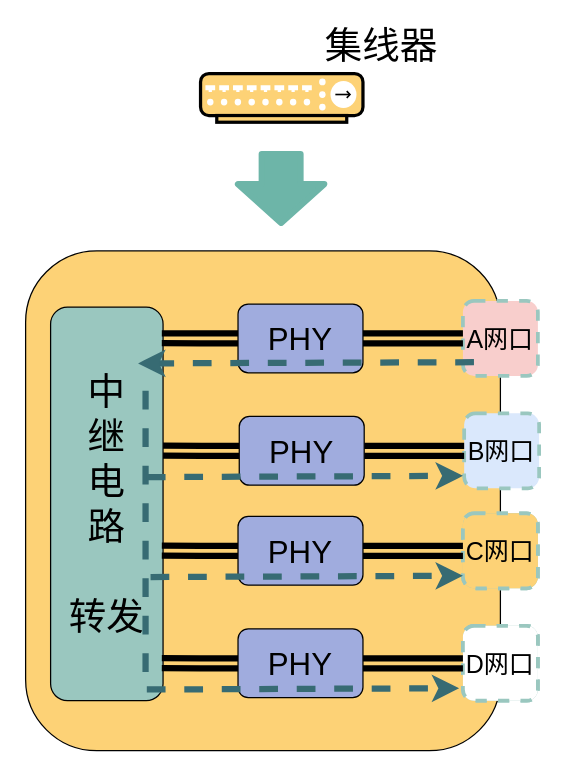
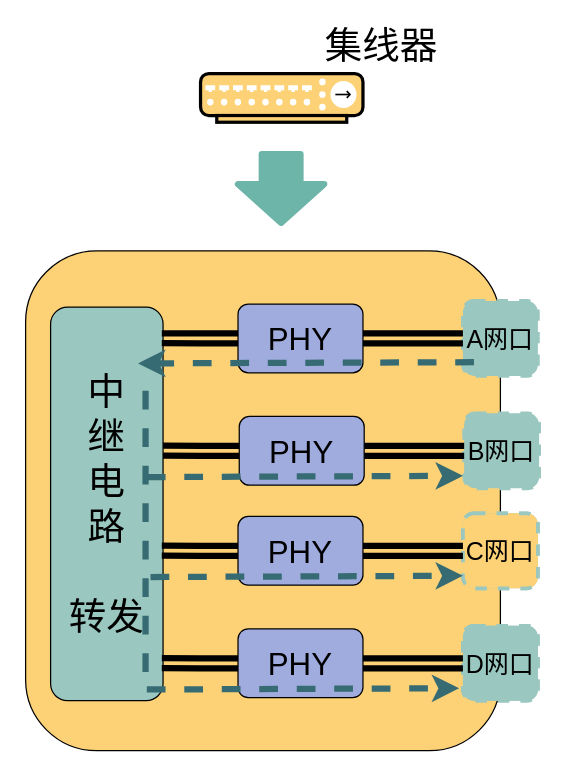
- <mxCell id="5" value="&lt;font style=&quot;font-size: 20px&quot;&gt;A网口&lt;/font&gt;" style="rounded=1;whiteSpace=wrap;html=1;fillColor=#f8cecc;strokeColor=#9AC7BF;dashed=1;strokeWidth=3;" vertex="1" parent="1"><mxGeometry x="370" y="240" width="60" height="60" as="geometry" /></mxCell>
+ <mxCell id="5" value="&lt;font style=&quot;font-size: 20px&quot;&gt;A网口&lt;/font&gt;" style="rounded=1;whiteSpace=wrap;html=1;fillColor=#9AC7BF;strokeColor=#9AC7BF;dashed=1;strokeWidth=3;" vertex="1" parent="1"><mxGeometry x="370" y="240" width="60" height="60" as="geometry" /></mxCell>
- <mxCell id="12" value="&lt;span style=&quot;font-size: 20px&quot;&gt;B网口&lt;/span&gt;" style="rounded=1;whiteSpace=wrap;html=1;fillColor=#dae8fc;strokeWidth=3;dashed=1;strokeColor=#9AC7BF;" vertex="1" parent="1"><mxGeometry x="370.99" y="330" width="60" height="60" as="geometry" /></mxCell>
+ <mxCell id="12" value="&lt;span style=&quot;font-size: 20px&quot;&gt;B网口&lt;/span&gt;" style="rounded=1;whiteSpace=wrap;html=1;fillColor=#9AC7BF;strokeWidth=3;dashed=1;strokeColor=#9AC7BF;" vertex="1" parent="1"><mxGeometry x="370.99" y="330" width="60" height="60" as="geometry" /></mxCell>
- <mxCell id="20" value="&lt;span style=&quot;font-size: 20px&quot;&gt;D网口&lt;/span&gt;" style="rounded=1;whiteSpace=wrap;html=1;fillColor=#ffffff;strokeColor=#9AC7BF;strokeWidth=3;dashed=1;" vertex="1" parent="1"><mxGeometry x="370" y="500" width="60" height="60" as="geometry" /></mxCell>
+ <mxCell id="20" value="&lt;span style=&quot;font-size: 20px&quot;&gt;D网口&lt;/span&gt;" style="rounded=1;whiteSpace=wrap;html=1;fillColor=#9AC7BF;strokeColor=#9AC7BF;strokeWidth=3;dashed=1;" vertex="1" parent="1"><mxGeometry x="370" y="500" width="60" height="60" as="geometry" /></mxCell>
